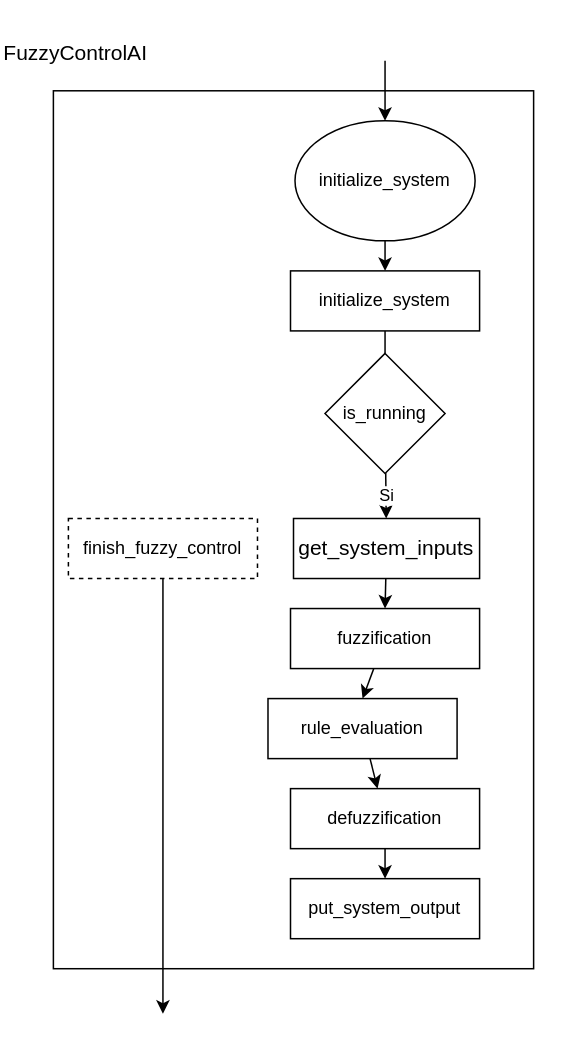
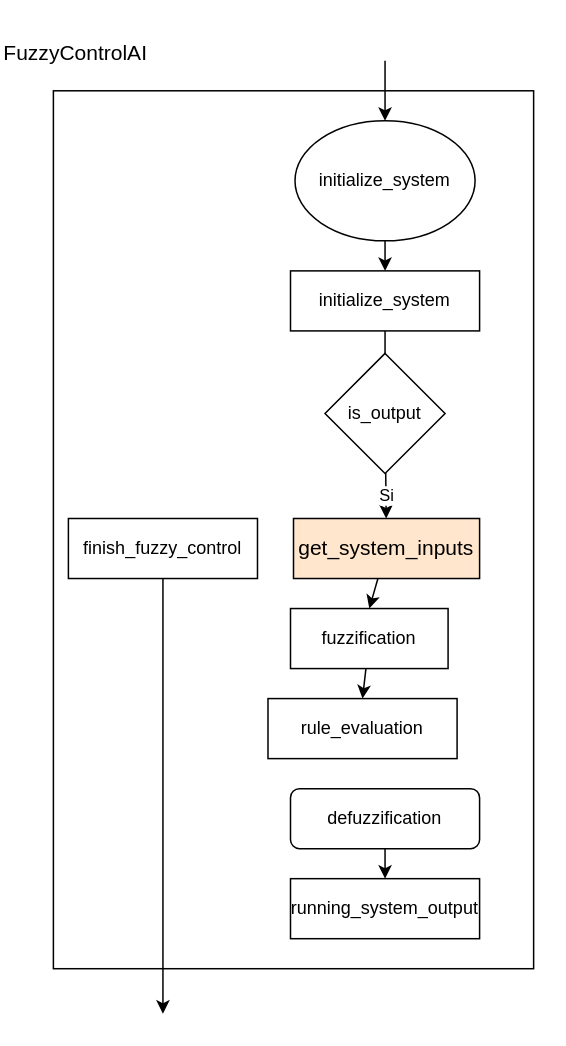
- <mxCell id="20" value="is_running" style="rhombus;whiteSpace=wrap;html=1;fontColor=default;strokeColor=default;fillColor=default;gradientColor=none;" vertex="1" parent="1"><mxGeometry x="216" y="235" width="80" height="80" as="geometry" /></mxCell>
+ <mxCell id="20" value="is_output" style="rhombus;whiteSpace=wrap;html=1;fontColor=default;strokeColor=default;fillColor=default;gradientColor=none;" vertex="1" parent="1"><mxGeometry x="216" y="235" width="80" height="80" as="geometry" /></mxCell>
- <mxCell id="17" value="finish_fuzzy_control" style="rounded=0;whiteSpace=wrap;html=1;dashed=1;" vertex="1" parent="1"><mxGeometry x="45" y="345" width="126" height="40" as="geometry" /></mxCell>
+ <mxCell id="17" value="finish_fuzzy_control" style="rounded=0;whiteSpace=wrap;html=1;" vertex="1" parent="1"><mxGeometry x="45" y="345" width="126" height="40" as="geometry" /></mxCell>
- <mxCell id="8" value="&lt;span style=&quot;font-size: 14px&quot;&gt;get_system_&lt;/span&gt;&lt;span style=&quot;font-size: 14px&quot;&gt;inputs&lt;/span&gt;" style="rounded=0;whiteSpace=wrap;html=1;" vertex="1" parent="1"><mxGeometry x="195" y="345" width="124" height="40" as="geometry" /></mxCell>
+ <mxCell id="8" value="&lt;span style=&quot;font-size: 14px&quot;&gt;get_system_&lt;/span&gt;&lt;span style=&quot;font-size: 14px&quot;&gt;inputs&lt;/span&gt;" style="rounded=0;whiteSpace=wrap;html=1;fillColor=#ffe6cc;" vertex="1" parent="1"><mxGeometry x="195" y="345" width="124" height="40" as="geometry" /></mxCell>
- <mxCell id="10" value="fuzzification" style="rounded=0;whiteSpace=wrap;html=1;" vertex="1" parent="1"><mxGeometry x="193" y="405" width="126" height="40" as="geometry" /></mxCell>
+ <mxCell id="10" value="fuzzification" style="rounded=0;whiteSpace=wrap;html=1;" vertex="1" parent="1"><mxGeometry x="193" y="405" width="105" height="40" as="geometry" /></mxCell>
- <mxCell id="11" style="edgeStyle=none;html=1;" edge="1" parent="1" source="12" target="14"><mxGeometry relative="1" as="geometry" /></mxCell>
- <mxCell id="14" value="defuzzification" style="rounded=0;whiteSpace=wrap;html=1;" vertex="1" parent="1"><mxGeometry x="193" y="525" width="126" height="40" as="geometry" /></mxCell>
+ <mxCell id="14" value="defuzzification" style="whiteSpace=wrap;html=1;rounded=1;" vertex="1" parent="1"><mxGeometry x="193" y="525" width="126" height="40" as="geometry" /></mxCell>
- <mxCell id="15" value="put_system_output" style="rounded=0;whiteSpace=wrap;html=1;" vertex="1" parent="1"><mxGeometry x="193" y="585" width="126" height="40" as="geometry" /></mxCell>
+ <mxCell id="15" value="running_system_output" style="rounded=0;whiteSpace=wrap;html=1;" vertex="1" parent="1"><mxGeometry x="193" y="585" width="126" height="40" as="geometry" /></mxCell>
